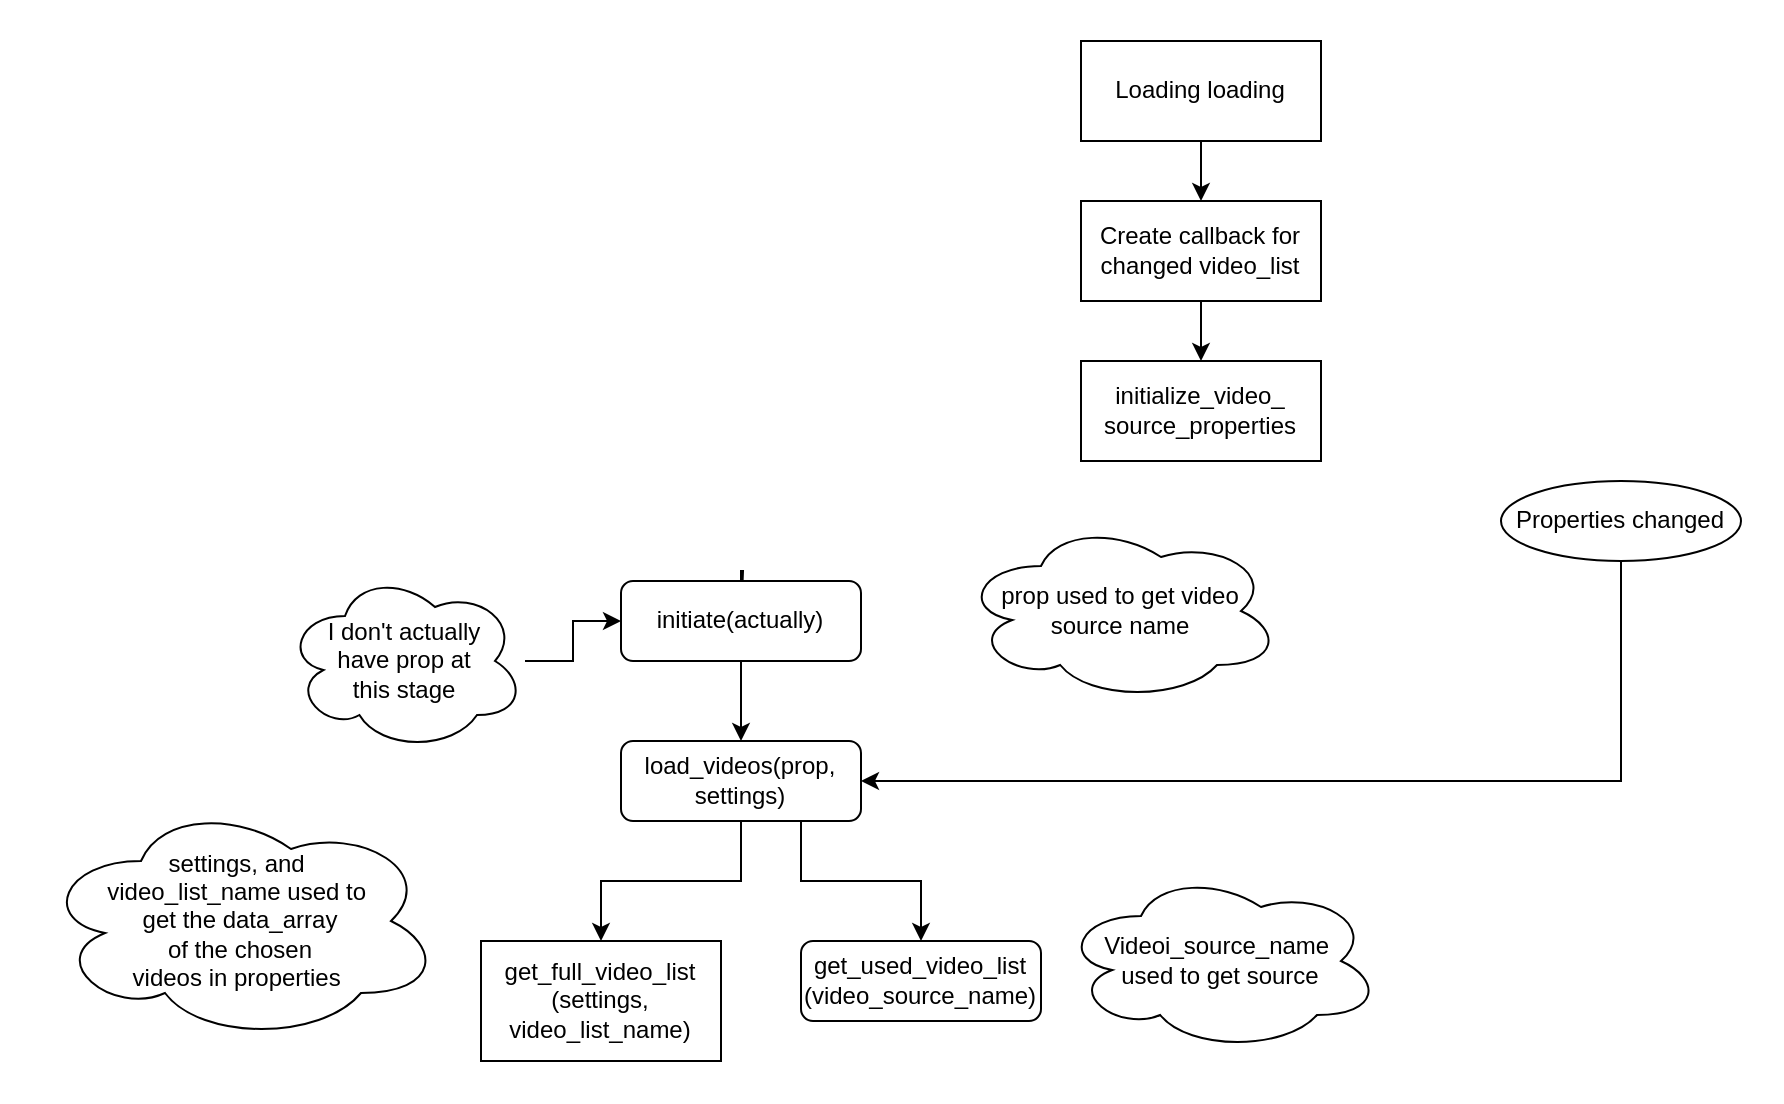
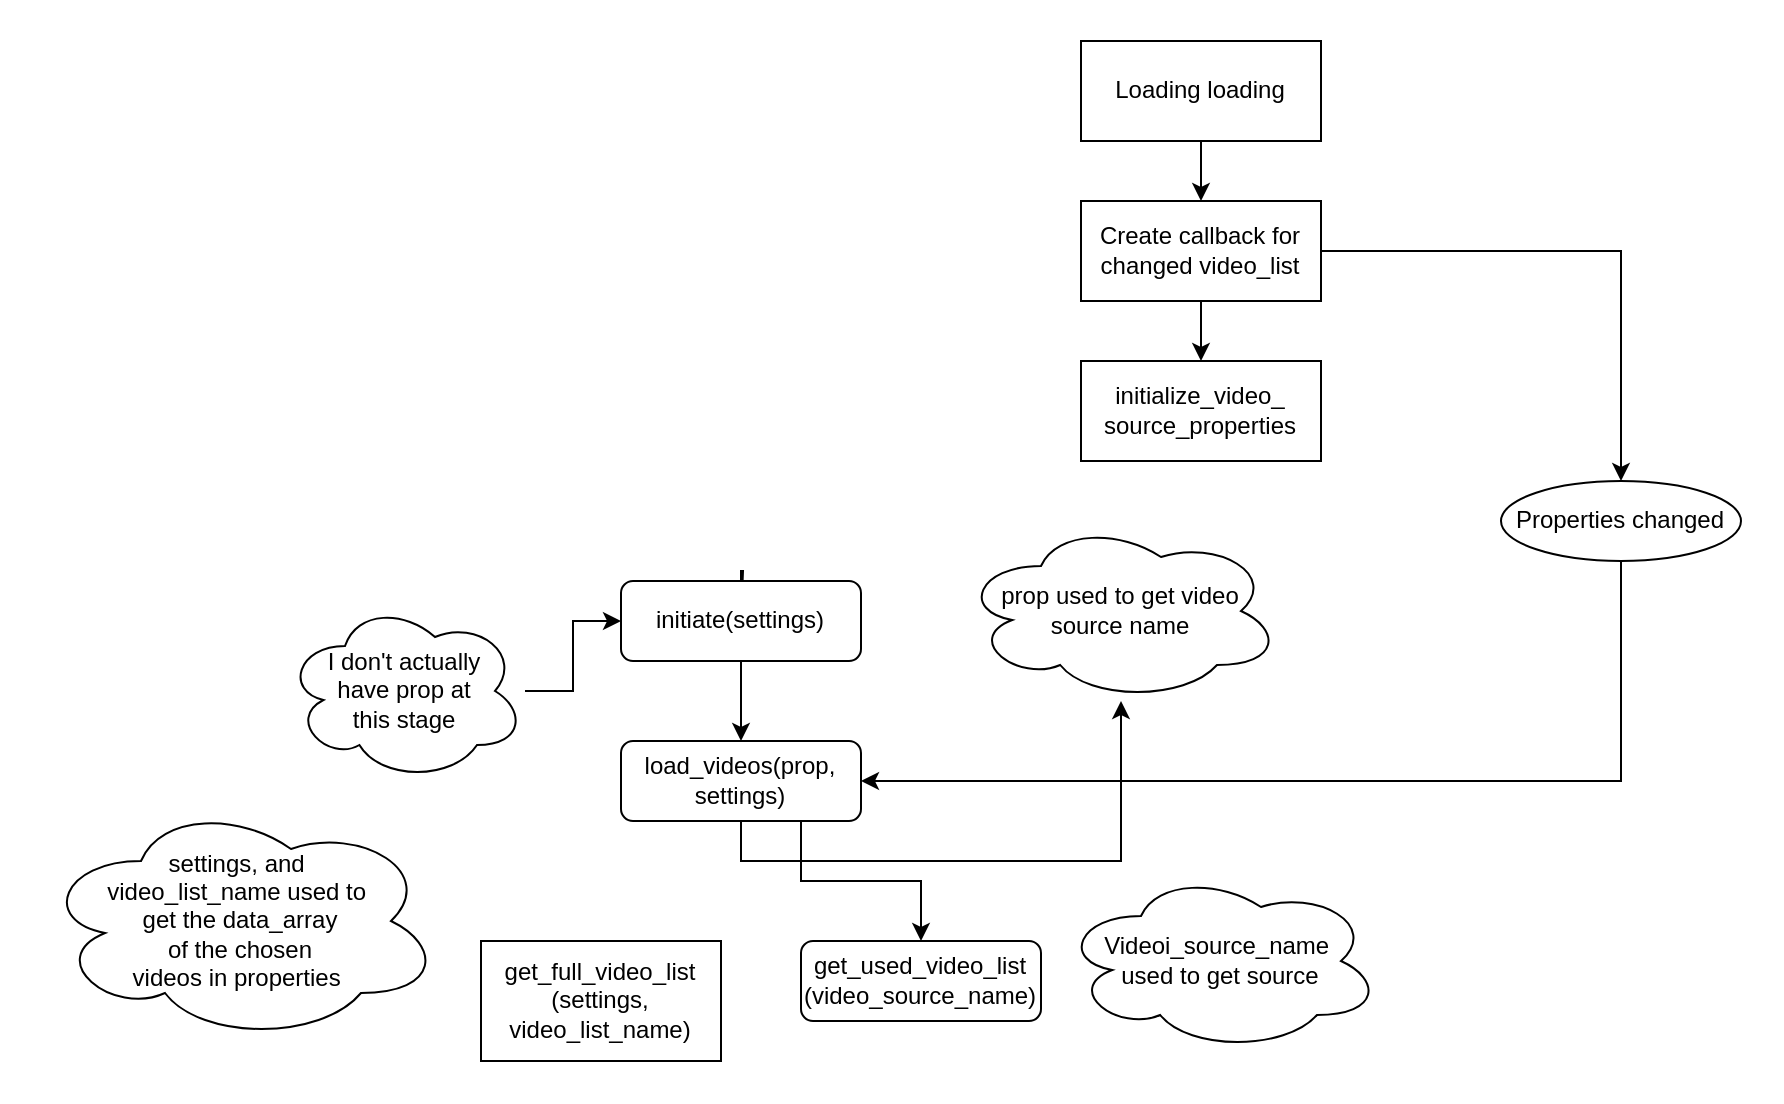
+ <mxCell id="19" style="edgeStyle=orthogonalEdgeStyle;rounded=0;orthogonalLoop=1;jettySize=auto;html=1;entryX=0.5;entryY=0;entryDx=0;entryDy=0;" parent="1" source="21" target="14" edge="1"><mxGeometry relative="1" as="geometry" /></mxCell>
- <mxCell id="4" value="initiate(actually)" style="rounded=1;whiteSpace=wrap;html=1;fontSize=12;glass=0;strokeWidth=1;shadow=0;" parent="1" vertex="1"><mxGeometry x="310" y="290" width="120" height="40" as="geometry" /></mxCell>
+ <mxCell id="4" value="initiate(settings)" style="rounded=1;whiteSpace=wrap;html=1;fontSize=12;glass=0;strokeWidth=1;shadow=0;" parent="1" vertex="1"><mxGeometry x="310" y="290" width="120" height="40" as="geometry" /></mxCell>
- <mxCell id="16" value="I don't actually have prop at this stage" style="ellipse;shape=cloud;whiteSpace=wrap;html=1;spacingLeft=0;spacingRight=0;spacing=20;" parent="1" vertex="1"><mxGeometry x="142" y="285" width="120" height="90" as="geometry" /></mxCell>
+ <mxCell id="16" value="I don't actually have prop at this stage" style="ellipse;shape=cloud;whiteSpace=wrap;html=1;spacingLeft=0;spacingRight=0;spacing=20;" parent="1" vertex="1"><mxGeometry x="142" y="300" width="120" height="90" as="geometry" /></mxCell>
- <mxCell id="5" style="edgeStyle=orthogonalEdgeStyle;rounded=0;orthogonalLoop=1;jettySize=auto;html=1;exitX=0.5;exitY=1;exitDx=0;exitDy=0;" parent="1" source="7" target="9" edge="1"><mxGeometry relative="1" as="geometry" /></mxCell>
+ <mxCell id="5" style="edgeStyle=orthogonalEdgeStyle;rounded=0;orthogonalLoop=1;jettySize=auto;html=1;exitX=0.5;exitY=1;exitDx=0;exitDy=0;" parent="1" source="7" target="10" edge="1"><mxGeometry relative="1" as="geometry" /></mxCell>
